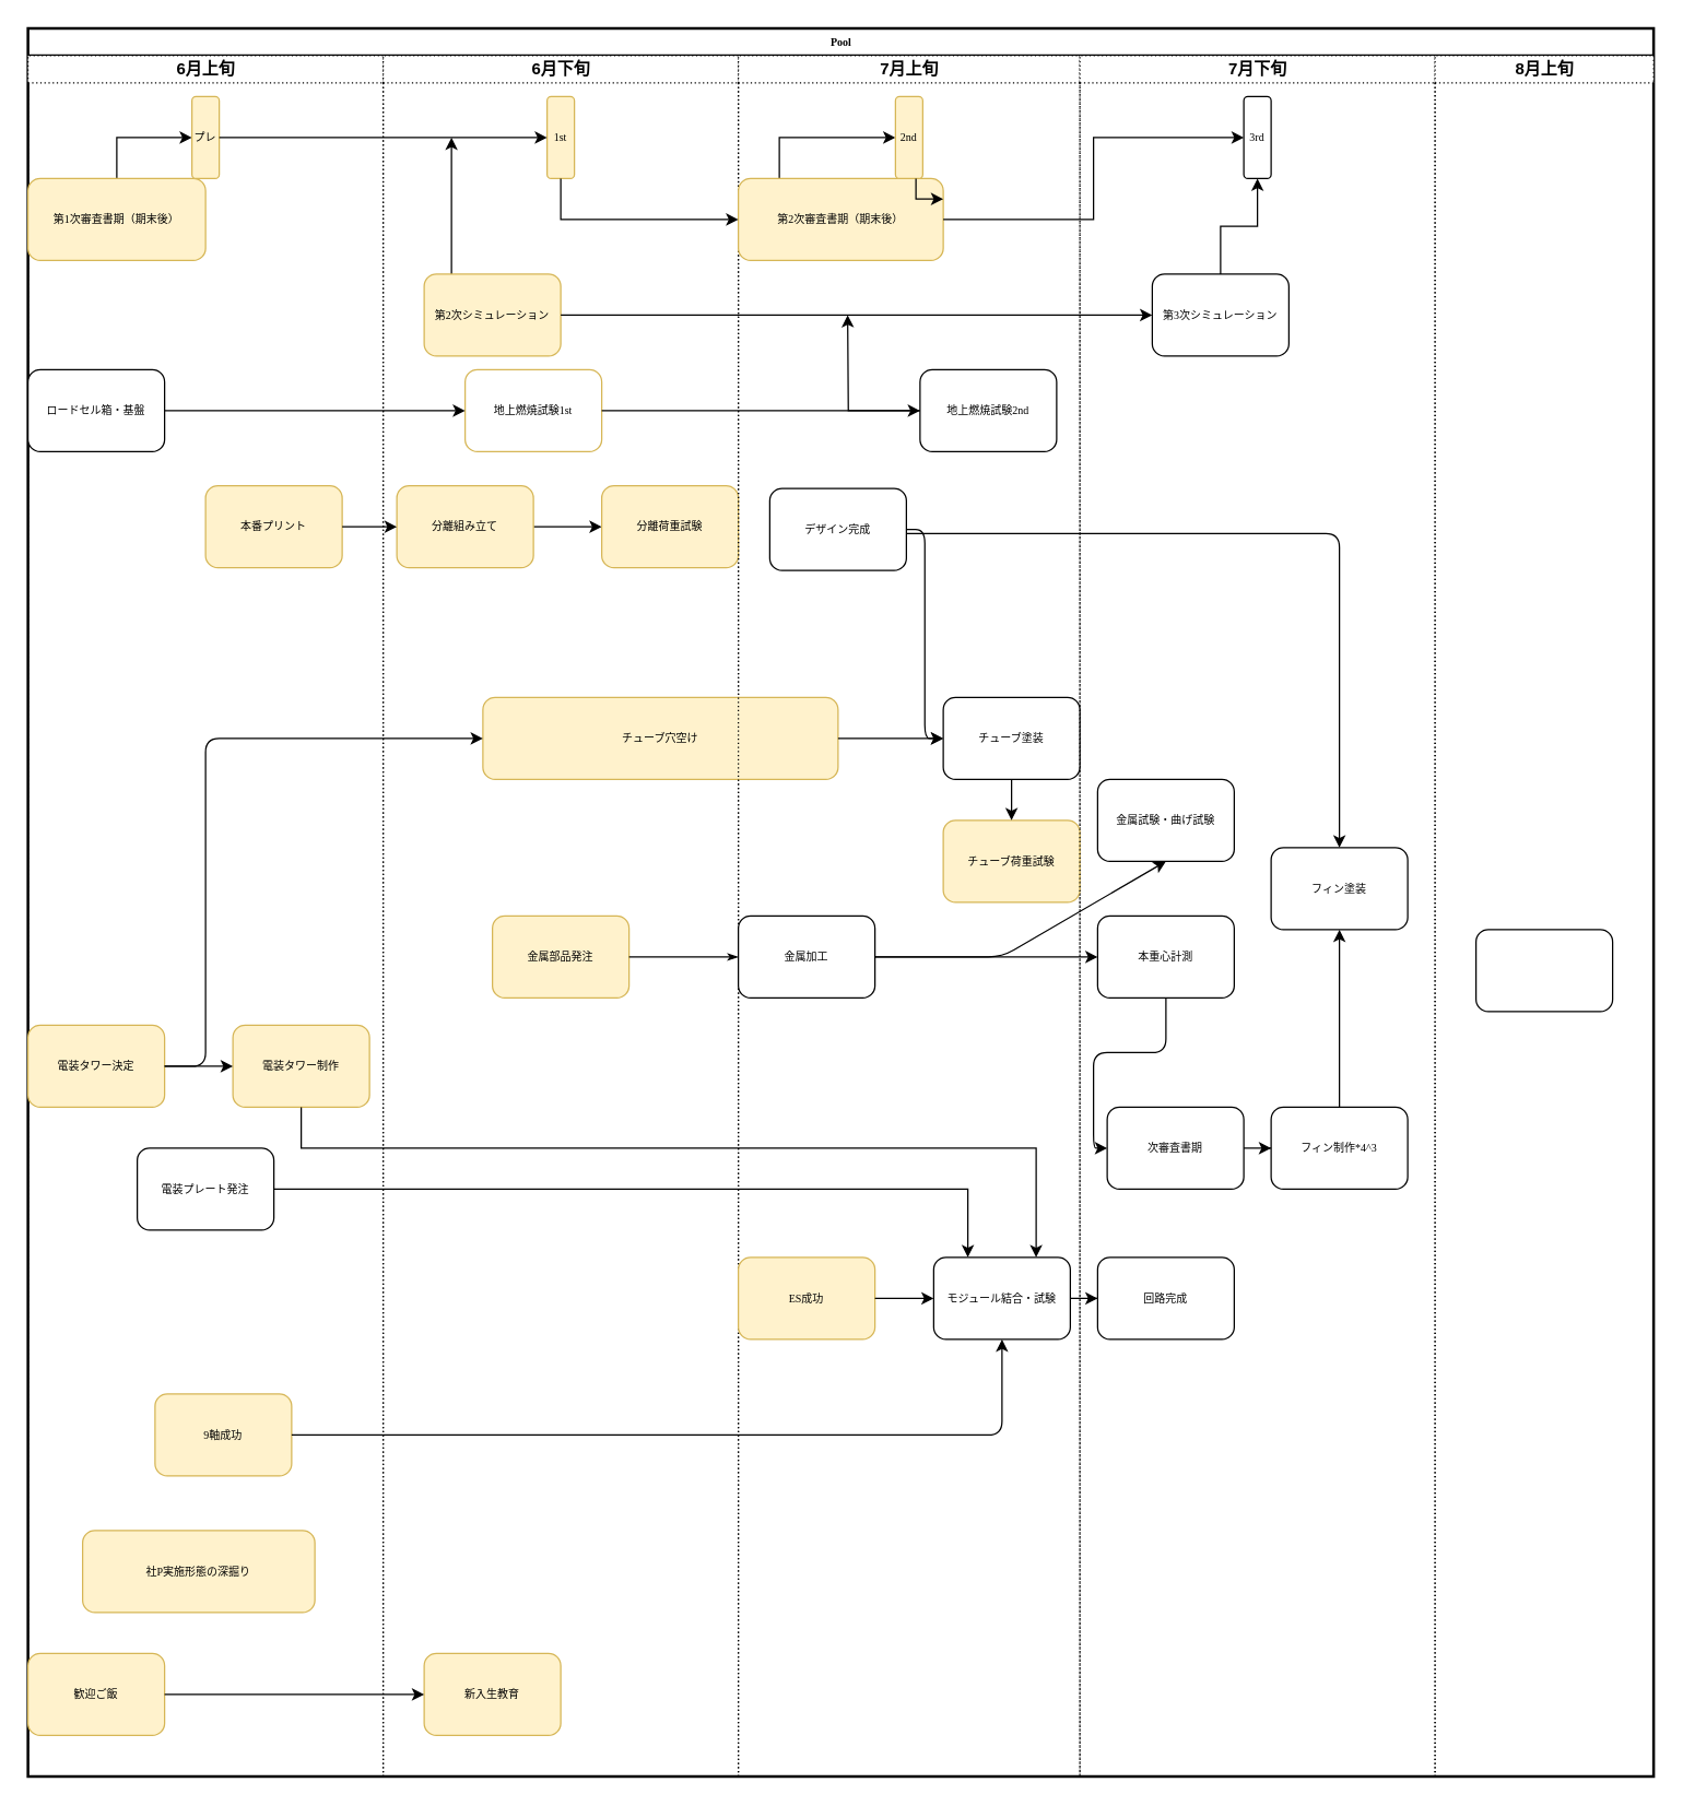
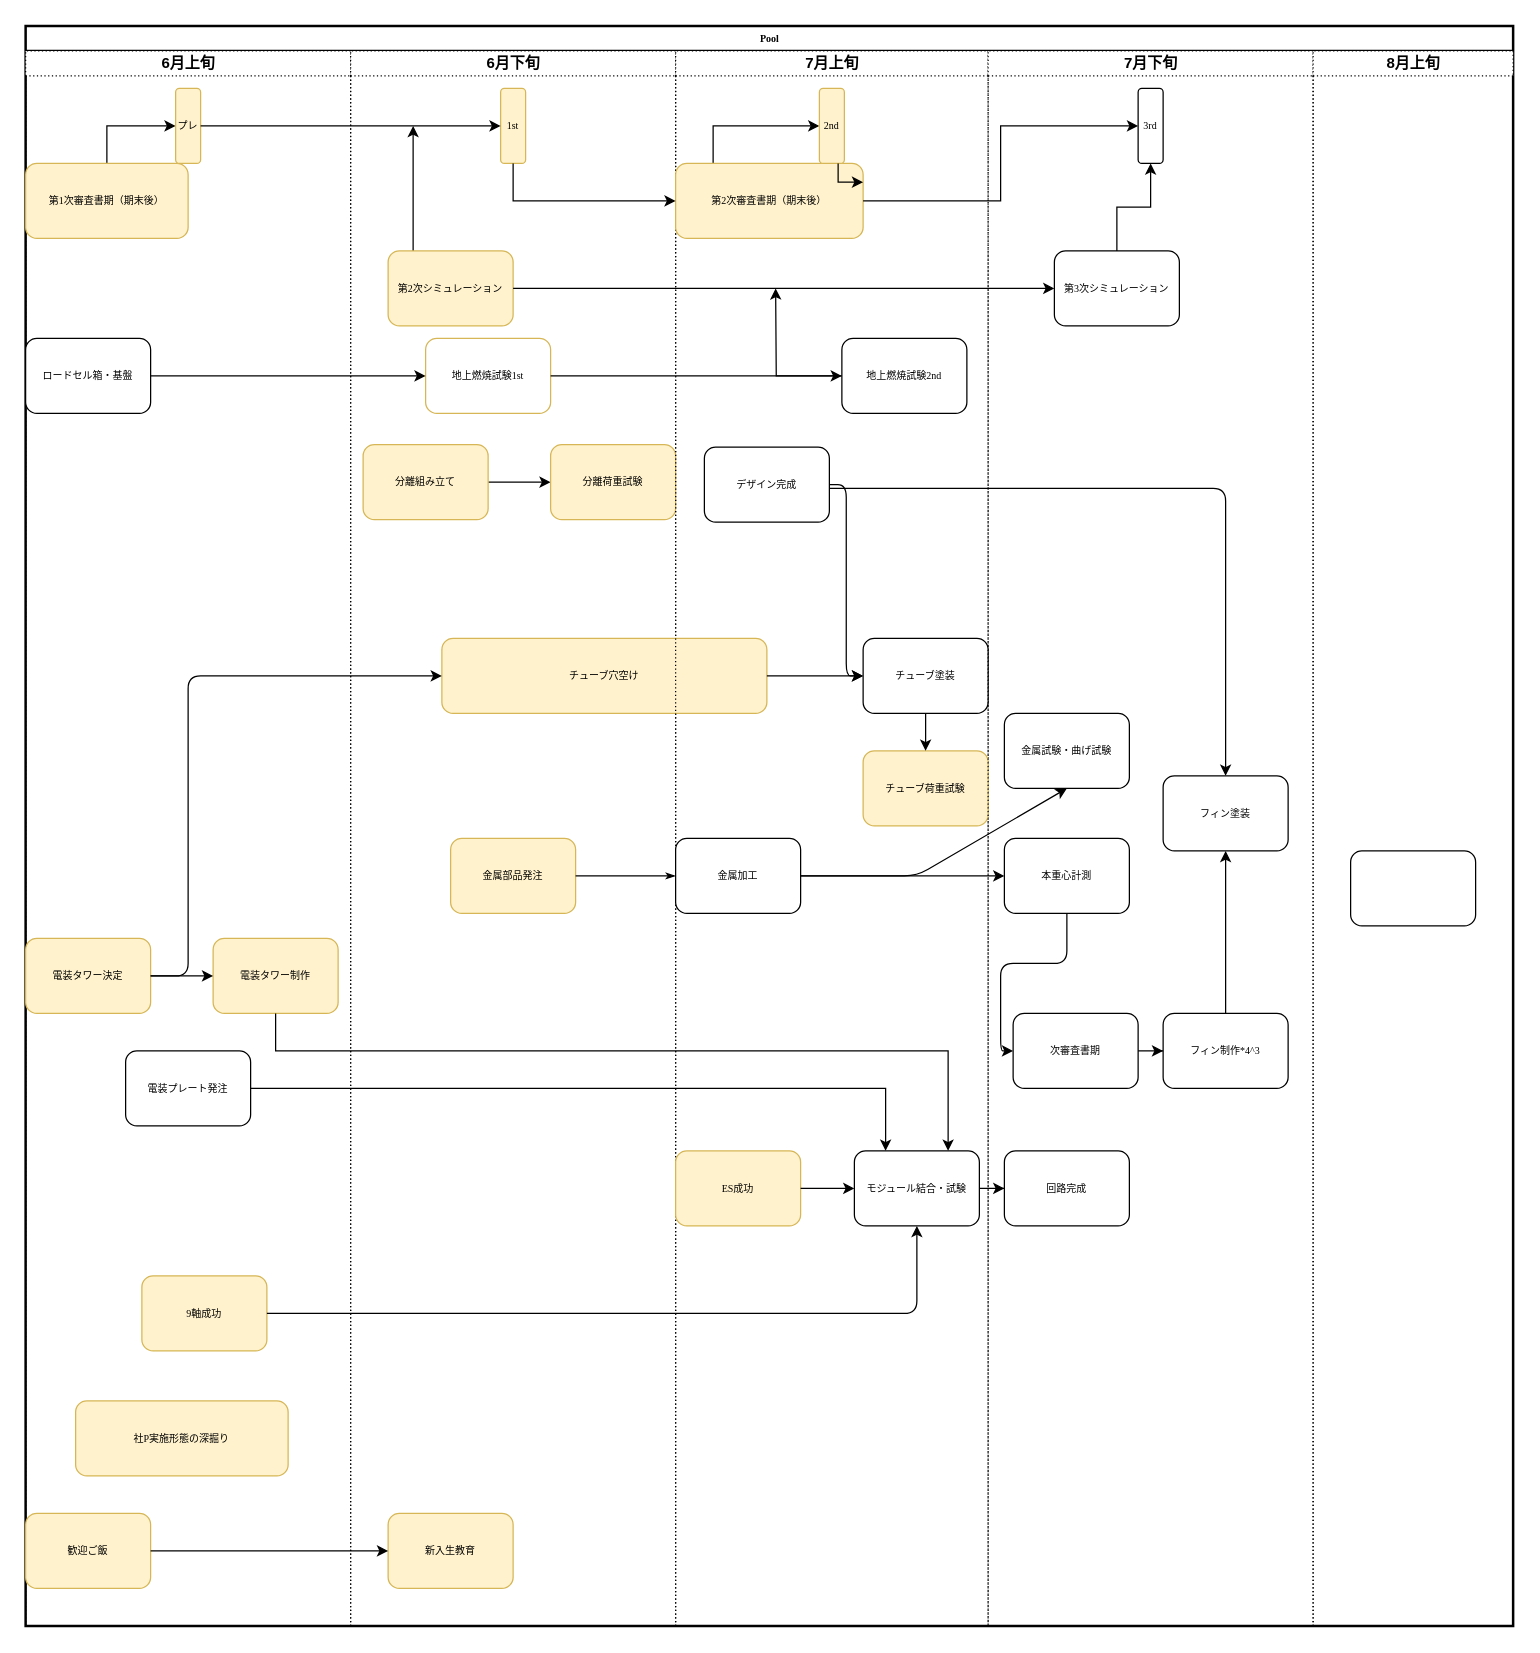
- <mxCell id="11" value="本番プリント" style="rounded=1;whiteSpace=wrap;html=1;shadow=0;labelBackgroundColor=none;strokeWidth=1;fontFamily=Verdana;fontSize=8;align=center;fillColor=#fff2cc;strokeColor=#d6b656;" parent="3" vertex="1"><mxGeometry x="130" y="315" width="100" height="60" as="geometry" /></mxCell>
- <mxCell id="68" style="edgeStyle=orthogonalEdgeStyle;rounded=0;orthogonalLoop=1;jettySize=auto;html=1;" parent="2" source="11" target="23" edge="1"><mxGeometry relative="1" as="geometry" /></mxCell>
